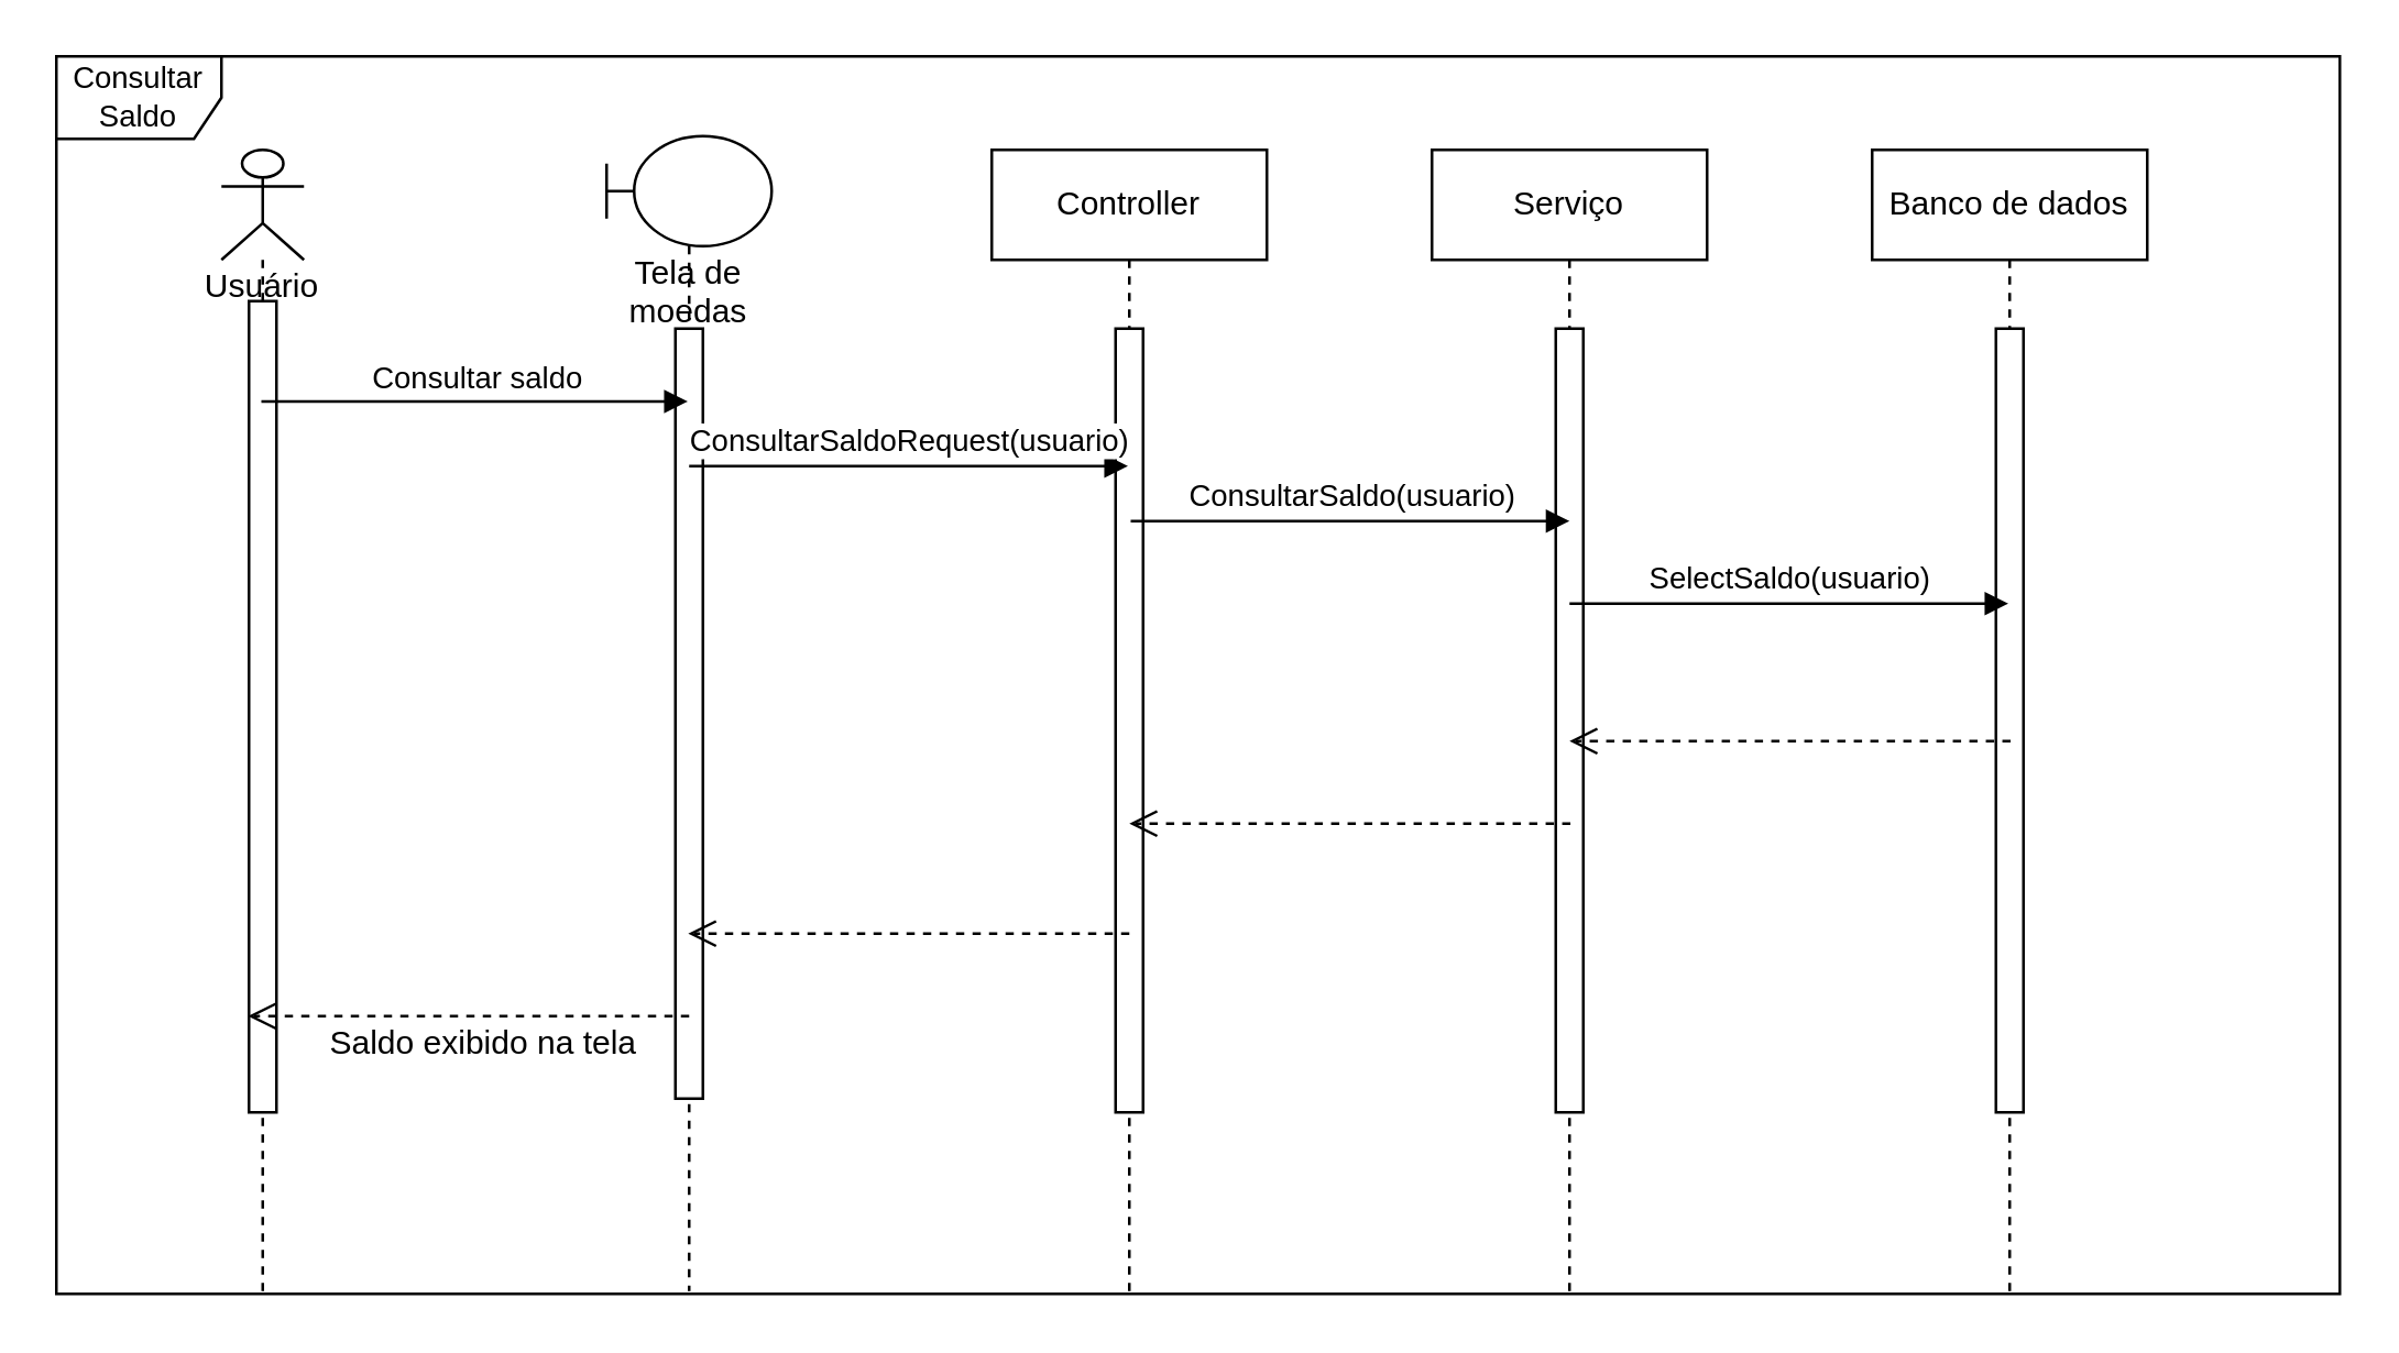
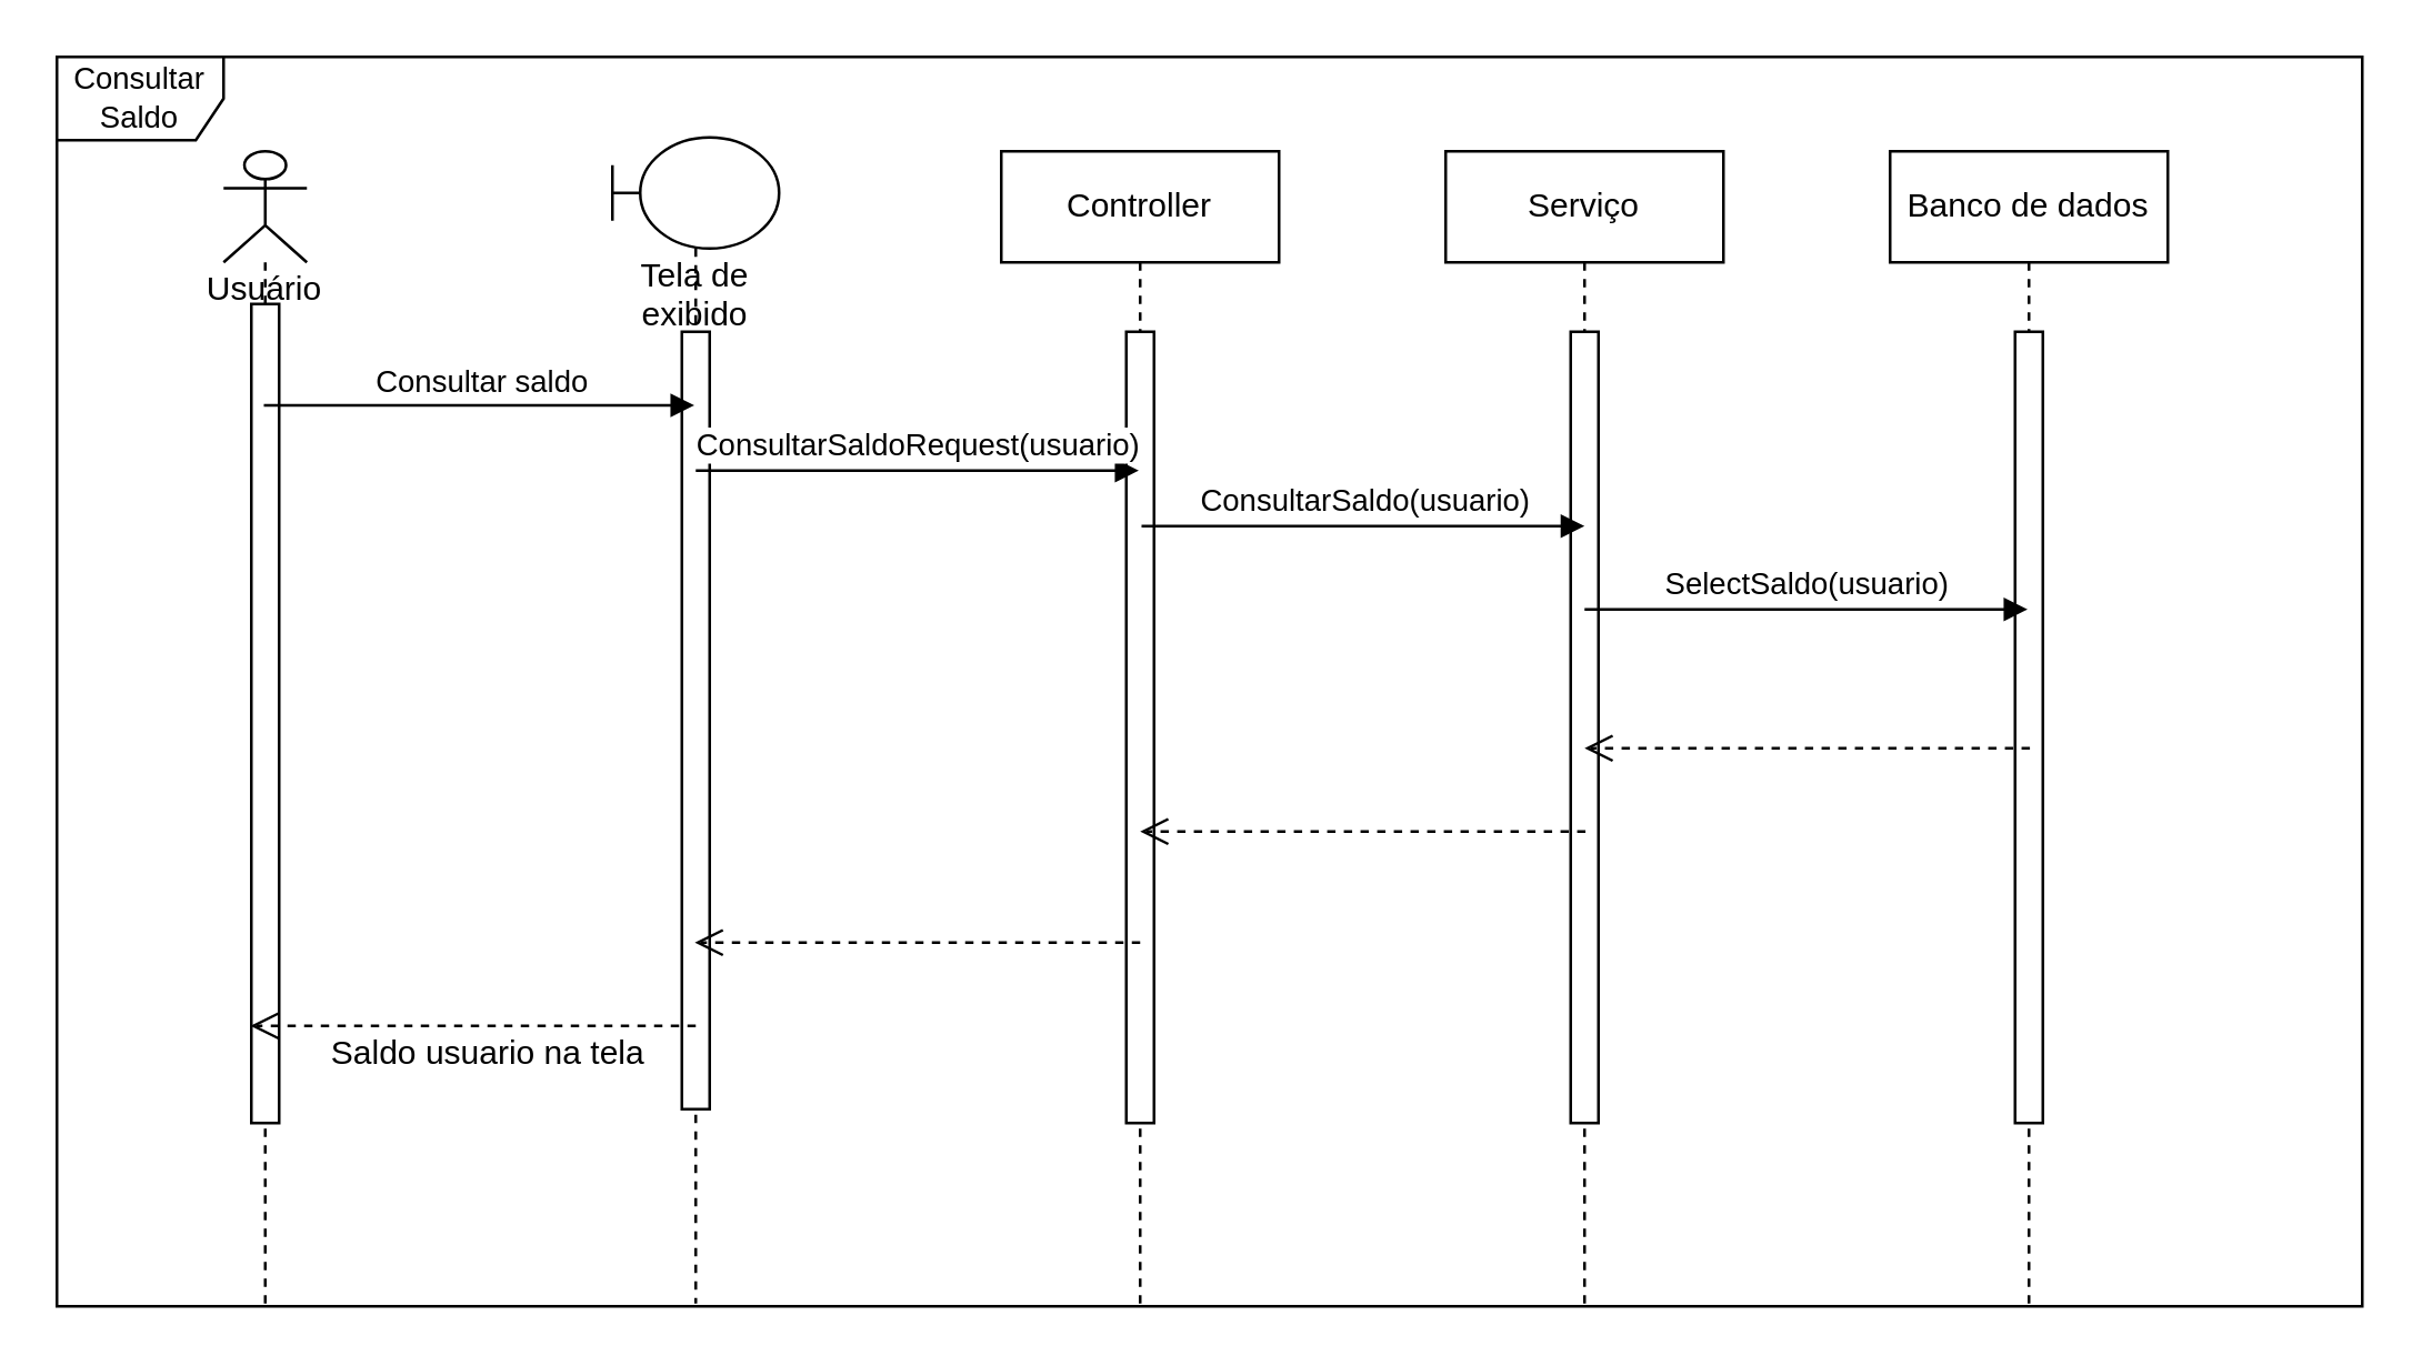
- <mxCell id="3" value="Tela de moedas" style="shape=umlLifeline;participant=umlBoundary;perimeter=lifelinePerimeter;whiteSpace=wrap;html=1;container=1;collapsible=0;recursiveResize=0;verticalAlign=top;spacingTop=36;outlineConnect=0;" parent="1" vertex="1"><mxGeometry x="220" y="49" width="60" height="420" as="geometry" /></mxCell>
+ <mxCell id="3" value="Tela de exibido" style="shape=umlLifeline;participant=umlBoundary;perimeter=lifelinePerimeter;whiteSpace=wrap;html=1;container=1;collapsible=0;recursiveResize=0;verticalAlign=top;spacingTop=36;outlineConnect=0;" parent="1" vertex="1"><mxGeometry x="220" y="49" width="60" height="420" as="geometry" /></mxCell>
- <mxCell id="22" value="Saldo exibido na tela" style="text;html=1;align=center;verticalAlign=middle;resizable=0;points=[];autosize=1;strokeColor=none;fillColor=none;" parent="1" vertex="1"><mxGeometry x="110" y="369" width="130" height="20" as="geometry" /></mxCell>
+ <mxCell id="22" value="Saldo usuario na tela" style="text;html=1;align=center;verticalAlign=middle;resizable=0;points=[];autosize=1;strokeColor=none;fillColor=none;" parent="1" vertex="1"><mxGeometry x="110" y="369" width="130" height="20" as="geometry" /></mxCell>
